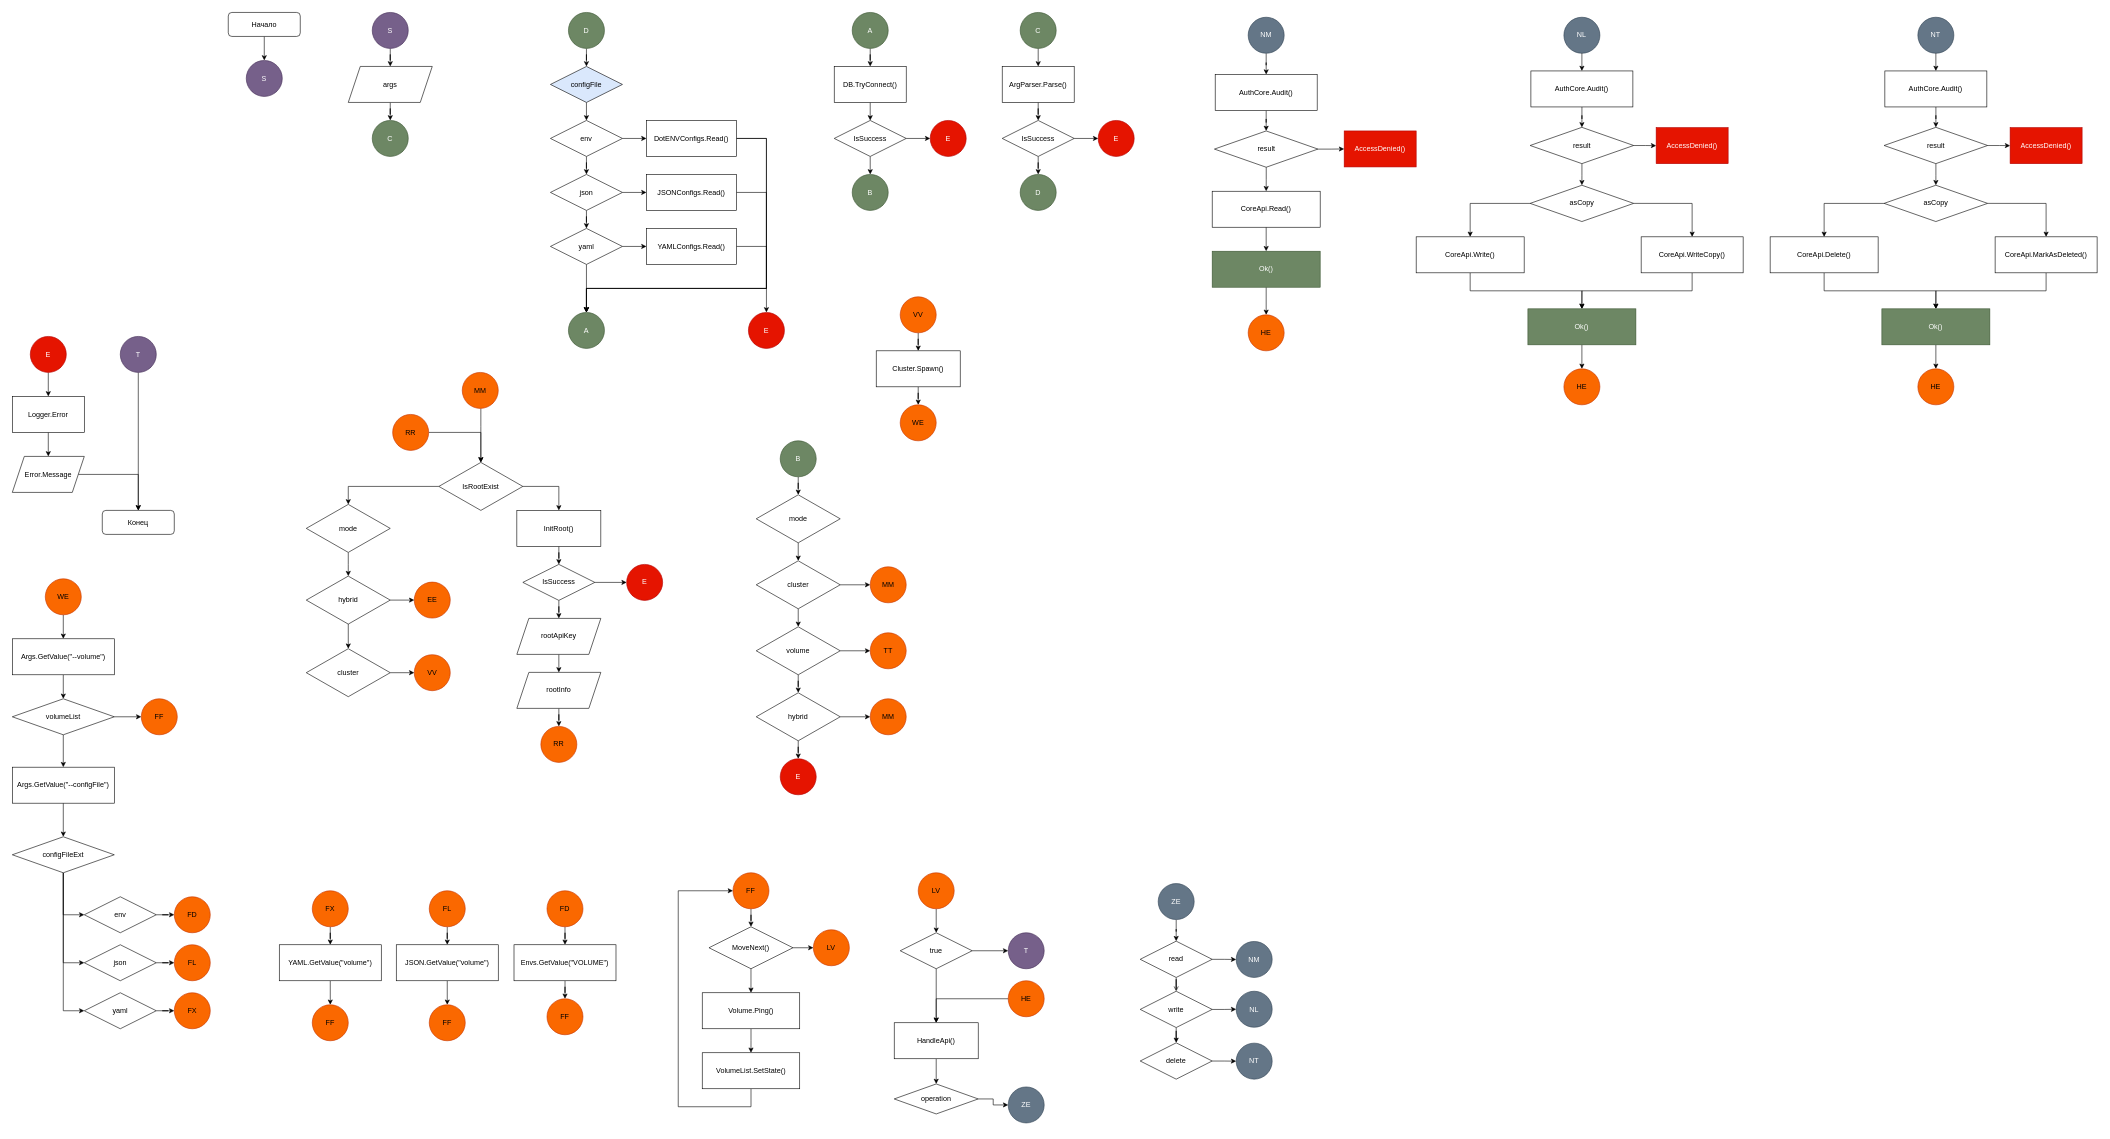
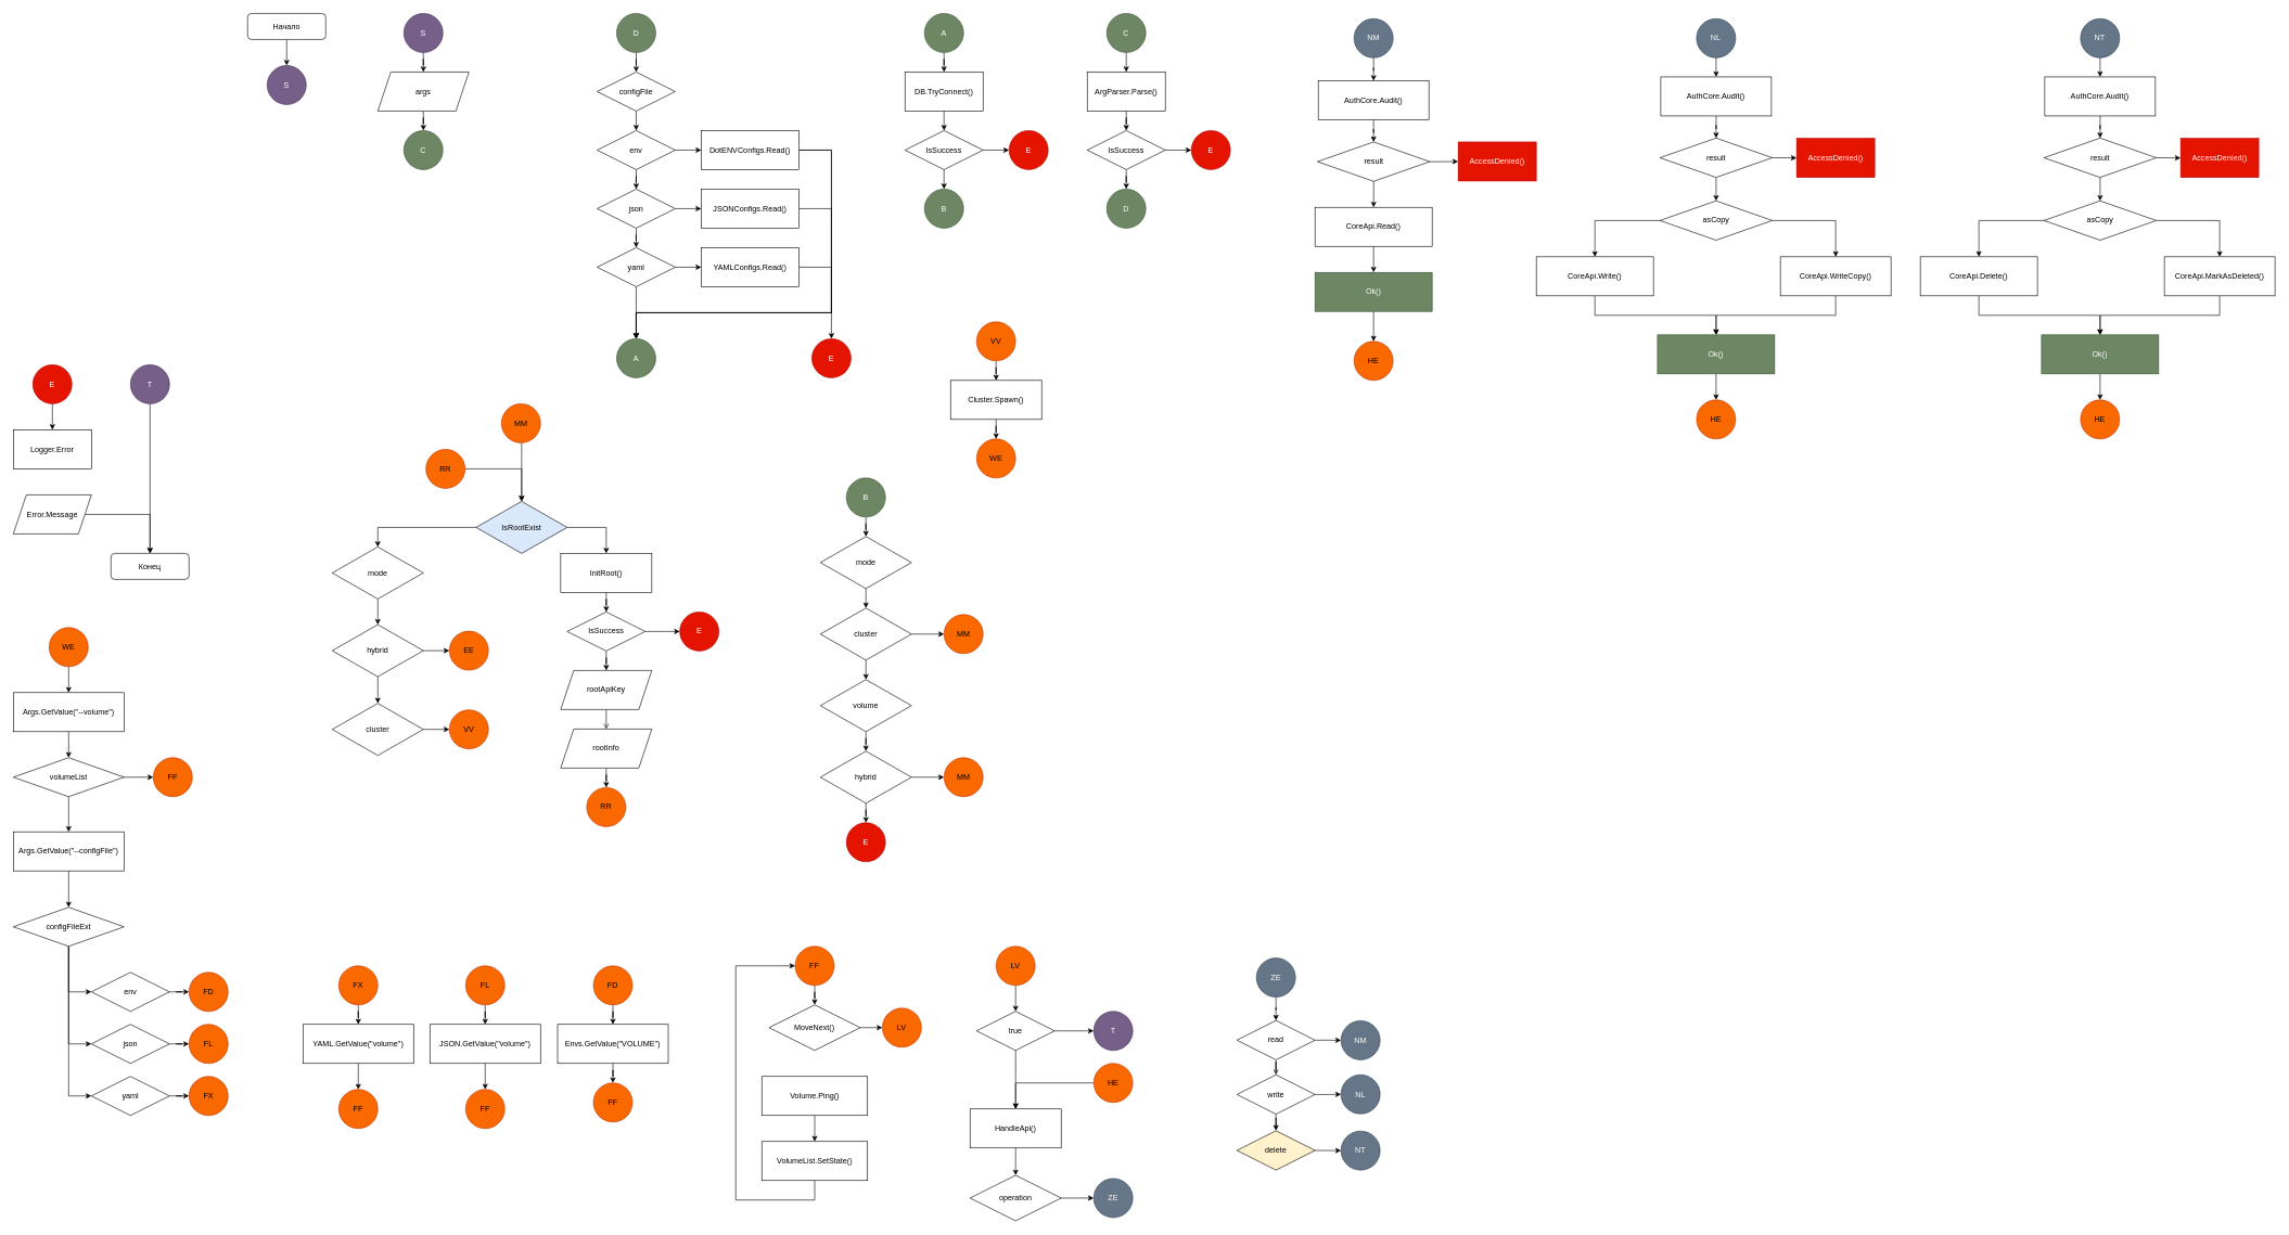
- <mxCell id="98" value="configFile" style="rhombus;whiteSpace=wrap;html=1;fillColor=#dae8fc;" parent="1" vertex="1"><mxGeometry x="917" y="110" width="120" height="60" as="geometry" /></mxCell>
+ <mxCell id="98" value="configFile" style="rhombus;whiteSpace=wrap;html=1;" parent="1" vertex="1"><mxGeometry x="917" y="110" width="120" height="60" as="geometry" /></mxCell>
- <mxCell id="23" style="edgeStyle=orthogonalEdgeStyle;rounded=0;orthogonalLoop=1;jettySize=auto;html=1;entryX=0.5;entryY=0;entryDx=0;entryDy=0;" parent="1" source="24" target="22" edge="1"><mxGeometry relative="1" as="geometry" /></mxCell>
- <mxCell id="7" value="IsRootExist" style="rhombus;whiteSpace=wrap;html=1;" parent="1" vertex="1"><mxGeometry x="731" y="770" width="140" height="80" as="geometry" /></mxCell>
+ <mxCell id="7" value="IsRootExist" style="rhombus;whiteSpace=wrap;html=1;fillColor=#dae8fc;" parent="1" vertex="1"><mxGeometry x="731" y="770" width="140" height="80" as="geometry" /></mxCell>
- <mxCell id="71" style="edgeStyle=orthogonalEdgeStyle;rounded=0;orthogonalLoop=1;jettySize=auto;html=1;exitX=1;exitY=0.5;exitDx=0;exitDy=0;entryX=0;entryY=0.5;entryDx=0;entryDy=0;" parent="1" source="73" target="78" edge="1"><mxGeometry relative="1" as="geometry" /></mxCell>
- <mxCell id="78" value="TT" style="ellipse;whiteSpace=wrap;html=1;aspect=fixed;fillColor=#fa6800;fontColor=#000000;strokeColor=#C73500;" parent="1" vertex="1"><mxGeometry x="1450" y="1054" width="60" height="60" as="geometry" /></mxCell>
- <mxCell id="15" style="edgeStyle=orthogonalEdgeStyle;rounded=0;orthogonalLoop=1;jettySize=auto;html=1;exitX=0.5;exitY=1;exitDx=0;exitDy=0;entryX=0.5;entryY=0;entryDx=0;entryDy=0;" parent="1" source="16" target="48" edge="1"><mxGeometry relative="1" as="geometry" /></mxCell>
+ <mxCell id="15" style="edgeStyle=orthogonalEdgeStyle;rounded=0;orthogonalLoop=1;jettySize=auto;html=1;exitX=0.5;exitY=1;exitDx=0;exitDy=0;entryX=0.5;entryY=0;entryDx=0;entryDy=0;endArrow=open;" parent="1" source="16" target="48" edge="1"><mxGeometry relative="1" as="geometry" /></mxCell>
- <mxCell id="84" style="edgeStyle=orthogonalEdgeStyle;rounded=0;orthogonalLoop=1;jettySize=auto;html=1;exitX=0.5;exitY=1;exitDx=0;exitDy=0;entryX=0.5;entryY=0;entryDx=0;entryDy=0;" parent="1" source="86" target="88" edge="1"><mxGeometry relative="1" as="geometry" /></mxCell>
- <mxCell id="153" value="delete" style="rhombus;whiteSpace=wrap;html=1;" parent="1" vertex="1"><mxGeometry x="1900" y="1737.5" width="120" height="60.5" as="geometry" /></mxCell>
+ <mxCell id="153" value="delete" style="rhombus;whiteSpace=wrap;html=1;fillColor=#fff2cc;" parent="1" vertex="1"><mxGeometry x="1900" y="1737.5" width="120" height="60.5" as="geometry" /></mxCell>
- <mxCell id="145" value="operation" style="rhombus;whiteSpace=wrap;html=1;" parent="1" vertex="1"><mxGeometry x="1490" y="1806" width="140" height="50" as="geometry" /></mxCell>
+ <mxCell id="145" value="operation" style="rhombus;whiteSpace=wrap;html=1;" parent="1" vertex="1"><mxGeometry x="1490" y="1806" width="140" height="70" as="geometry" /></mxCell>
